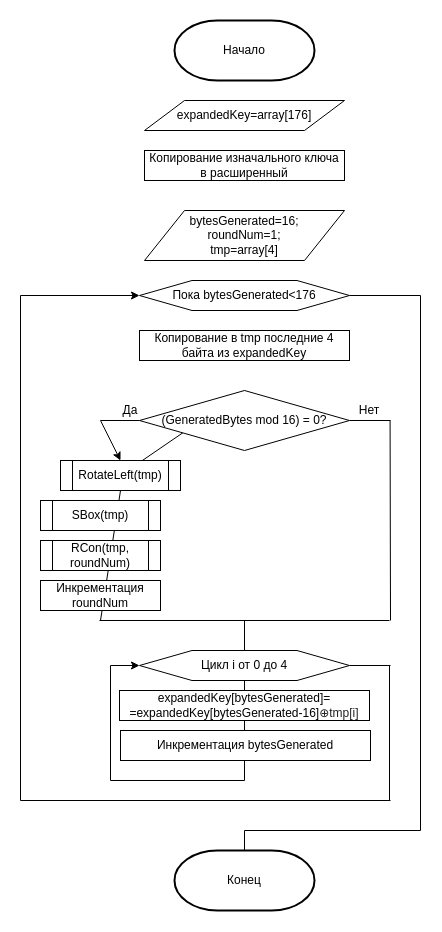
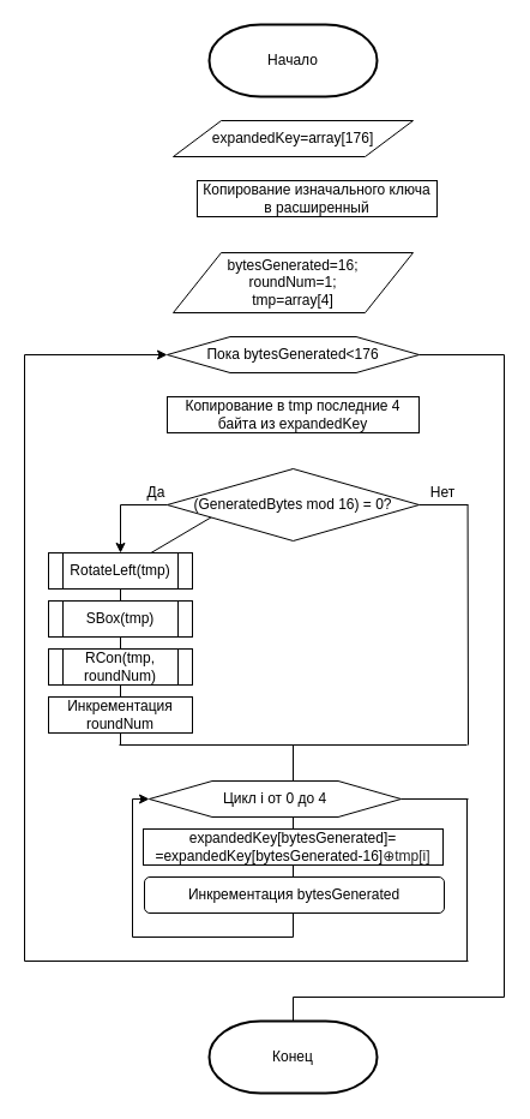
- <mxCell id="13" value="&lt;span&gt;Копирование изначального ключа в расширенный&lt;/span&gt;" style="rounded=0;whiteSpace=wrap;html=1;" vertex="1" parent="1"><mxGeometry x="144" y="150" width="200" height="30" as="geometry" /></mxCell>
+ <mxCell id="13" value="&lt;span&gt;Копирование изначального ключа в расширенный&lt;/span&gt;" style="rounded=0;whiteSpace=wrap;html=1;" vertex="1" parent="1"><mxGeometry x="164" y="150" width="200" height="30" as="geometry" /></mxCell>
- <mxCell id="12" value="RotateLeft(tmp)" style="shape=process;whiteSpace=wrap;html=1;backgroundOutline=1;" vertex="1" parent="1"><mxGeometry x="60" y="460" width="120" height="30" as="geometry" /></mxCell>
+ <mxCell id="12" value="RotateLeft(tmp)" style="shape=process;whiteSpace=wrap;html=1;backgroundOutline=1;" vertex="1" parent="1"><mxGeometry x="40" y="460" width="120" height="30" as="geometry" /></mxCell>
- <mxCell id="24" value="Цикл i от 0 до 4" style="shape=hexagon;perimeter=hexagonPerimeter2;whiteSpace=wrap;html=1;" vertex="1" parent="1"><mxGeometry x="139" y="650" width="210" height="30" as="geometry" /></mxCell>
+ <mxCell id="24" value="Цикл i от 0 до 4" style="shape=hexagon;perimeter=hexagonPerimeter2;whiteSpace=wrap;html=1;" vertex="1" parent="1"><mxGeometry x="124" y="650" width="210" height="30" as="geometry" /></mxCell>
- <mxCell id="29" value="Инкрементация bytesGenerated" style="rounded=0;whiteSpace=wrap;html=1;" vertex="1" parent="1"><mxGeometry x="120" y="730" width="250" height="30" as="geometry" /></mxCell>
+ <mxCell id="29" value="Инкрементация bytesGenerated" style="whiteSpace=wrap;html=1;rounded=1;" vertex="1" parent="1"><mxGeometry x="120" y="730" width="250" height="30" as="geometry" /></mxCell>
